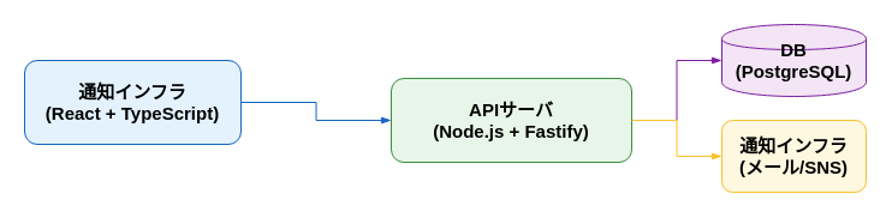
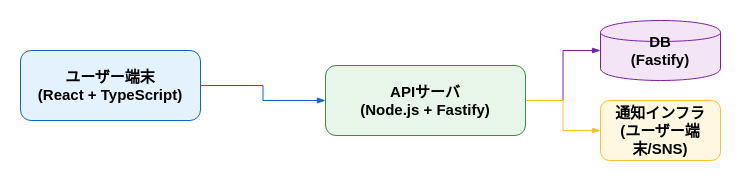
- <mxCell id="4" value="DB&#10;(PostgreSQL)" style="shape=cylinder;whiteSpace=wrap;html=1;fillColor=#f3e5f5;strokeColor=#7b1fa2;fontSize=15;fontStyle=1;" vertex="1" parent="1"><mxGeometry x="600" y="20" width="120" height="60" as="geometry" /></mxCell>
+ <mxCell id="4" value="DB&#10;(Fastify)" style="shape=cylinder;whiteSpace=wrap;html=1;fillColor=#f3e5f5;strokeColor=#7b1fa2;fontSize=15;fontStyle=1;" vertex="1" parent="1"><mxGeometry x="600" y="20" width="120" height="60" as="geometry" /></mxCell>
- <mxCell id="2" value="通知インフラ&#10;(React + TypeScript)" style="rounded=1;whiteSpace=wrap;html=1;fillColor=#e3f2fd;strokeColor=#1565c0;fontSize=15;fontStyle=1;" vertex="1" parent="1"><mxGeometry x="20" y="50" width="180" height="70" as="geometry" /></mxCell>
+ <mxCell id="2" value="ユーザー端末&#10;(React + TypeScript)" style="rounded=1;whiteSpace=wrap;html=1;fillColor=#e3f2fd;strokeColor=#1565c0;fontSize=15;fontStyle=1;" vertex="1" parent="1"><mxGeometry x="20" y="50" width="180" height="70" as="geometry" /></mxCell>
- <mxCell id="5" value="通知インフラ&#10;(メール/SNS)" style="rounded=1;whiteSpace=wrap;html=1;fillColor=#fff8e1;strokeColor=#fbc02d;fontSize=15;fontStyle=1;" vertex="1" parent="1"><mxGeometry x="600" y="100" width="120" height="60" as="geometry" /></mxCell>
+ <mxCell id="5" value="通知インフラ&#10;(ユーザー端末/SNS)" style="rounded=1;whiteSpace=wrap;html=1;fillColor=#fff8e1;strokeColor=#fbc02d;fontSize=15;fontStyle=1;" vertex="1" parent="1"><mxGeometry x="600" y="100" width="120" height="60" as="geometry" /></mxCell>
